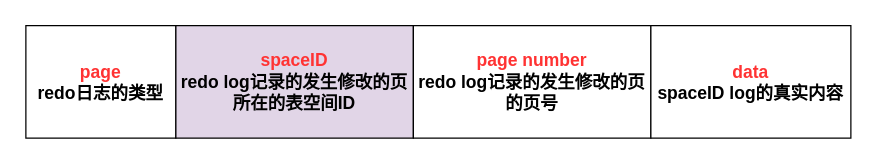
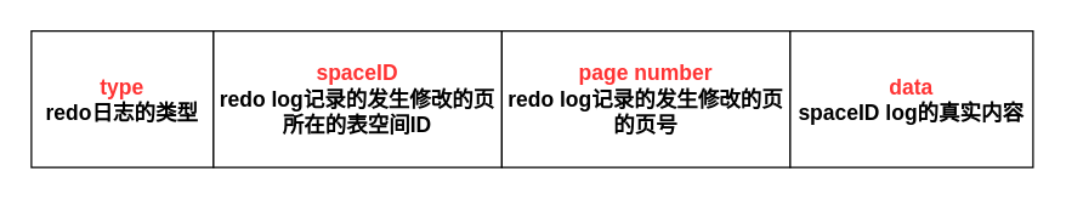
- <mxCell id="2" value="&lt;b style=&quot;font-size: 14px&quot;&gt;&lt;font color=&quot;#ff3333&quot;&gt;page&lt;br&gt;&lt;/font&gt;redo日志的类型&lt;/b&gt;" style="rounded=0;whiteSpace=wrap;html=1;" vertex="1" parent="1"><mxGeometry x="20" y="20" width="120" height="90" as="geometry" /></mxCell>
+ <mxCell id="2" value="&lt;b style=&quot;font-size: 14px&quot;&gt;&lt;font color=&quot;#ff3333&quot;&gt;type&lt;br&gt;&lt;/font&gt;redo日志的类型&lt;/b&gt;" style="rounded=0;whiteSpace=wrap;html=1;" vertex="1" parent="1"><mxGeometry x="20" y="20" width="120" height="90" as="geometry" /></mxCell>
- <mxCell id="3" value="&lt;b style=&quot;font-size: 14px&quot;&gt;&lt;font color=&quot;#ff3333&quot;&gt;spaceID&lt;br&gt;&lt;/font&gt;redo log记录的发生修改的页所在的表空间ID&lt;/b&gt;" style="rounded=0;whiteSpace=wrap;html=1;fillColor=#e1d5e7;" vertex="1" parent="1"><mxGeometry x="140" y="20" width="190" height="90" as="geometry" /></mxCell>
+ <mxCell id="3" value="&lt;b style=&quot;font-size: 14px&quot;&gt;&lt;font color=&quot;#ff3333&quot;&gt;spaceID&lt;br&gt;&lt;/font&gt;redo log记录的发生修改的页所在的表空间ID&lt;/b&gt;" style="rounded=0;whiteSpace=wrap;html=1;" vertex="1" parent="1"><mxGeometry x="140" y="20" width="190" height="90" as="geometry" /></mxCell>
